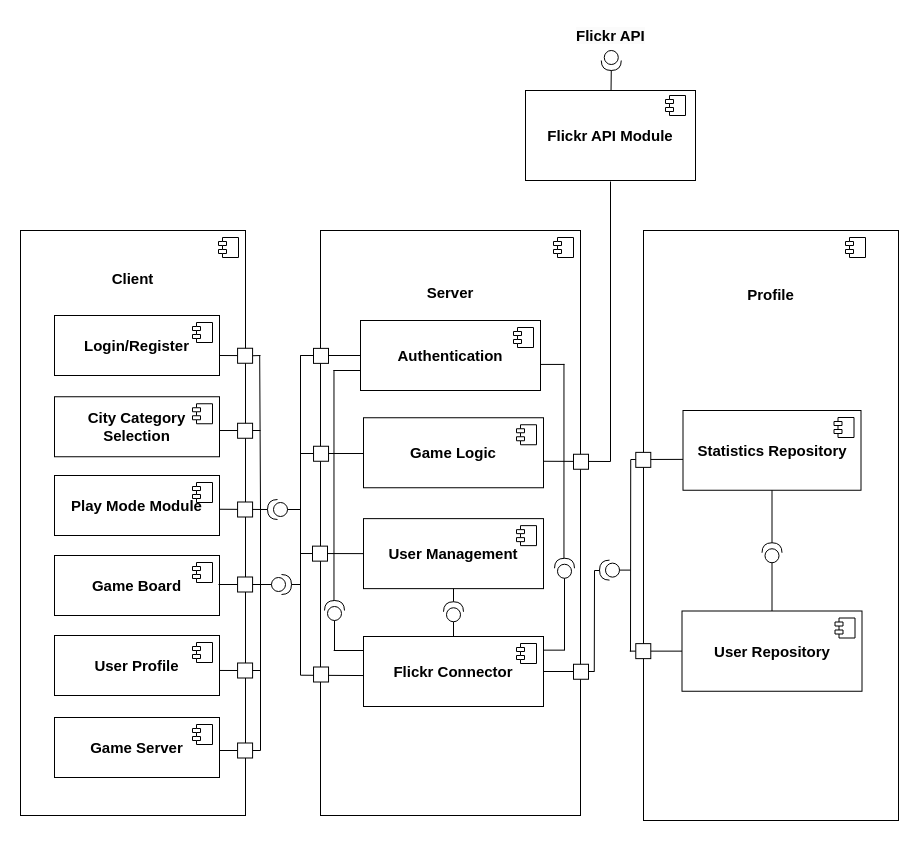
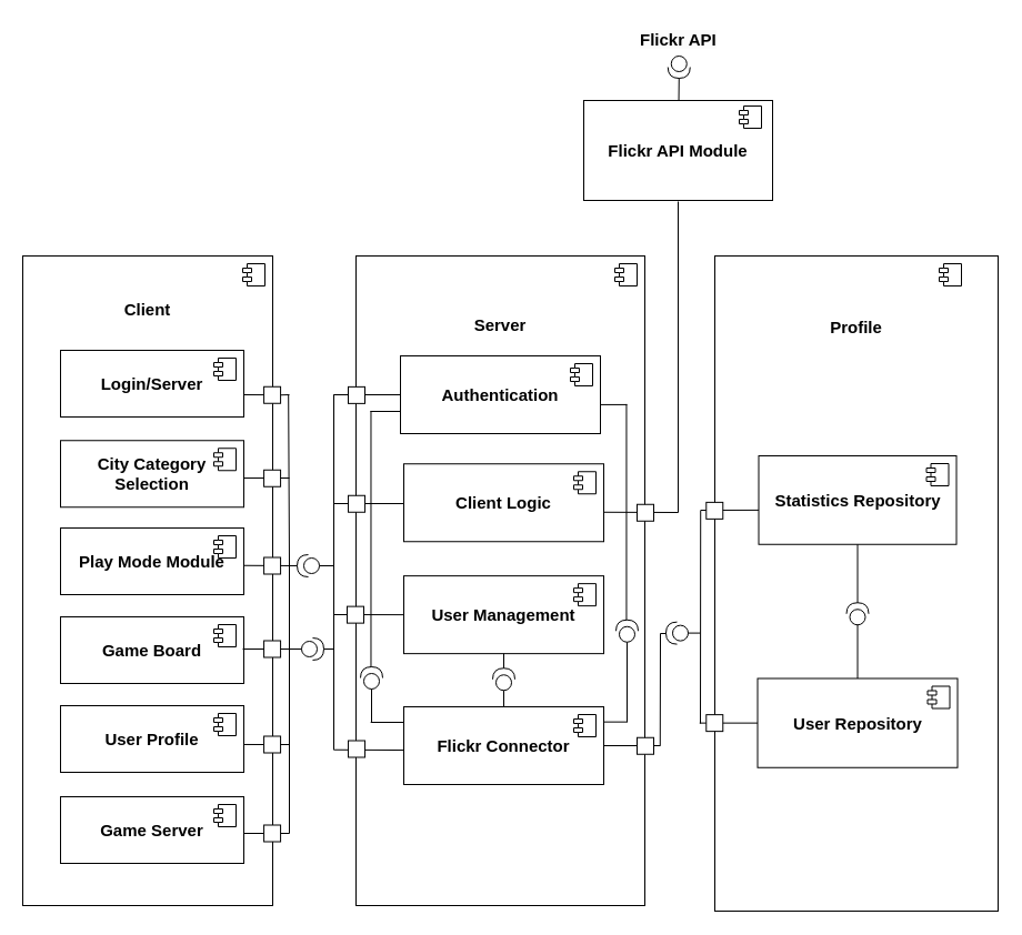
- <mxCell id="27" value="&lt;span style=&quot;font-size: 15px;&quot;&gt;&lt;b&gt;Login/Register&lt;/b&gt;&lt;/span&gt;" style="html=1;dropTarget=0;whiteSpace=wrap;" parent="1" vertex="1"><mxGeometry x="54" y="315" width="165" height="60" as="geometry" /></mxCell>
+ <mxCell id="27" value="&lt;span style=&quot;font-size: 15px;&quot;&gt;&lt;b&gt;Login/Server&lt;/b&gt;&lt;/span&gt;" style="html=1;dropTarget=0;whiteSpace=wrap;" parent="1" vertex="1"><mxGeometry x="54" y="315" width="165" height="60" as="geometry" /></mxCell>
- <mxCell id="76" value="&lt;span style=&quot;font-size: 15px;&quot;&gt;&lt;b&gt;Game Logic&lt;/b&gt;&lt;/span&gt;" style="html=1;dropTarget=0;whiteSpace=wrap;" parent="1" vertex="1"><mxGeometry x="363" y="417.25" width="180" height="70" as="geometry" /></mxCell>
+ <mxCell id="76" value="&lt;span style=&quot;font-size: 15px;&quot;&gt;&lt;b&gt;Client Logic&lt;/b&gt;&lt;/span&gt;" style="html=1;dropTarget=0;whiteSpace=wrap;" parent="1" vertex="1"><mxGeometry x="363" y="417.25" width="180" height="70" as="geometry" /></mxCell>
